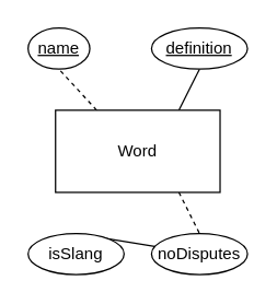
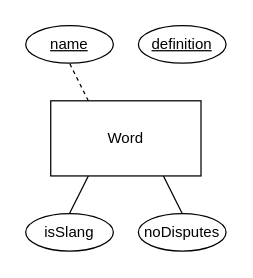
- <mxCell id="6" value="&lt;u&gt;name&lt;/u&gt;" style="ellipse;whiteSpace=wrap;html=1;" parent="1" vertex="1"><mxGeometry x="20" y="20" width="45" height="30" as="geometry" /></mxCell>
+ <mxCell id="6" value="&lt;u&gt;name&lt;/u&gt;" style="ellipse;whiteSpace=wrap;html=1;" parent="1" vertex="1"><mxGeometry x="20" y="20" width="70" height="30" as="geometry" /></mxCell>
- <mxCell id="2" style="rounded=0;orthogonalLoop=1;jettySize=auto;html=1;exitX=0.75;exitY=0;exitDx=0;exitDy=0;entryX=0.5;entryY=1;entryDx=0;entryDy=0;endArrow=none;endFill=0;" parent="1" source="5" target="7" edge="1"><mxGeometry relative="1" as="geometry" /></mxCell>
- <mxCell id="4" style="edgeStyle=none;rounded=0;orthogonalLoop=1;jettySize=auto;html=1;exitX=0.75;exitY=1;exitDx=0;exitDy=0;entryX=0.5;entryY=0;entryDx=0;entryDy=0;endArrow=none;endFill=0;dashed=1;" edge="1" parent="1" source="5" target="10"><mxGeometry relative="1" as="geometry" /></mxCell>
+ <mxCell id="4" style="edgeStyle=none;rounded=0;orthogonalLoop=1;jettySize=auto;html=1;exitX=0.75;exitY=1;exitDx=0;exitDy=0;entryX=0.5;entryY=0;entryDx=0;entryDy=0;endArrow=none;endFill=0;" edge="1" parent="1" source="5" target="10"><mxGeometry relative="1" as="geometry" /></mxCell>
- <mxCell id="8" style="edgeStyle=none;rounded=0;orthogonalLoop=1;jettySize=auto;html=1;exitX=0.5;exitY=0;exitDx=0;exitDy=0;endArrow=none;endFill=0;" edge="1" parent="1" source="9" target="10"><mxGeometry relative="1" as="geometry" /></mxCell>
+ <mxCell id="8" style="edgeStyle=none;rounded=0;orthogonalLoop=1;jettySize=auto;html=1;exitX=0.5;exitY=0;exitDx=0;exitDy=0;entryX=0.25;entryY=1;entryDx=0;entryDy=0;endArrow=none;endFill=0;" edge="1" parent="1" source="9" target="5"><mxGeometry relative="1" as="geometry" /></mxCell>
